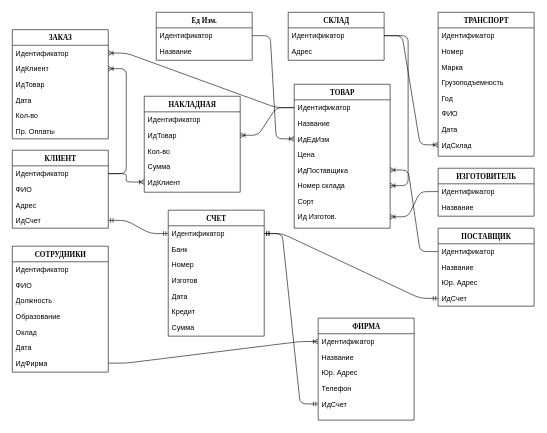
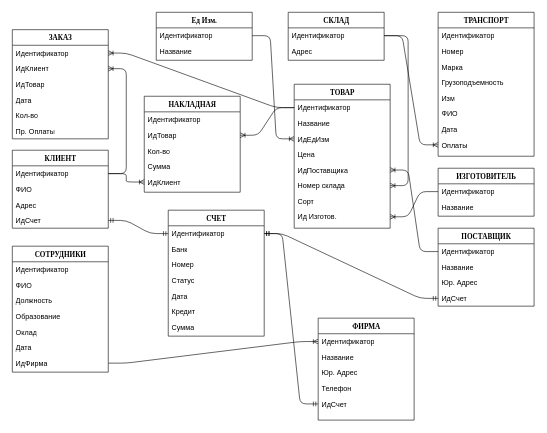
- <mxCell id="26" value="Год" style="text;html=1;strokeColor=none;fillColor=none;align=left;verticalAlign=top;spacingLeft=4;spacingRight=4;whiteSpace=wrap;overflow=hidden;rotatable=0;points=[[0,0.5],[1,0.5]];portConstraint=eastwest;" parent="21" vertex="1"><mxGeometry y="130" width="160" height="26" as="geometry" /></mxCell>
+ <mxCell id="26" value="Изм" style="text;html=1;strokeColor=none;fillColor=none;align=left;verticalAlign=top;spacingLeft=4;spacingRight=4;whiteSpace=wrap;overflow=hidden;rotatable=0;points=[[0,0.5],[1,0.5]];portConstraint=eastwest;" parent="21" vertex="1"><mxGeometry y="130" width="160" height="26" as="geometry" /></mxCell>
- <mxCell id="29" value="ИдСклад" style="text;html=1;strokeColor=none;fillColor=none;align=left;verticalAlign=top;spacingLeft=4;spacingRight=4;whiteSpace=wrap;overflow=hidden;rotatable=0;points=[[0,0.5],[1,0.5]];portConstraint=eastwest;" parent="21" vertex="1"><mxGeometry y="208" width="160" height="26" as="geometry" /></mxCell>
+ <mxCell id="29" value="Оплаты" style="text;html=1;strokeColor=none;fillColor=none;align=left;verticalAlign=top;spacingLeft=4;spacingRight=4;whiteSpace=wrap;overflow=hidden;rotatable=0;points=[[0,0.5],[1,0.5]];portConstraint=eastwest;" parent="21" vertex="1"><mxGeometry y="208" width="160" height="26" as="geometry" /></mxCell>
- <mxCell id="59" value="Изготов" style="text;html=1;strokeColor=none;fillColor=none;align=left;verticalAlign=top;spacingLeft=4;spacingRight=4;whiteSpace=wrap;overflow=hidden;rotatable=0;points=[[0,0.5],[1,0.5]];portConstraint=eastwest;" parent="55" vertex="1"><mxGeometry y="104" width="160" height="26" as="geometry" /></mxCell>
+ <mxCell id="59" value="Статус" style="text;html=1;strokeColor=none;fillColor=none;align=left;verticalAlign=top;spacingLeft=4;spacingRight=4;whiteSpace=wrap;overflow=hidden;rotatable=0;points=[[0,0.5],[1,0.5]];portConstraint=eastwest;" parent="55" vertex="1"><mxGeometry y="104" width="160" height="26" as="geometry" /></mxCell>
